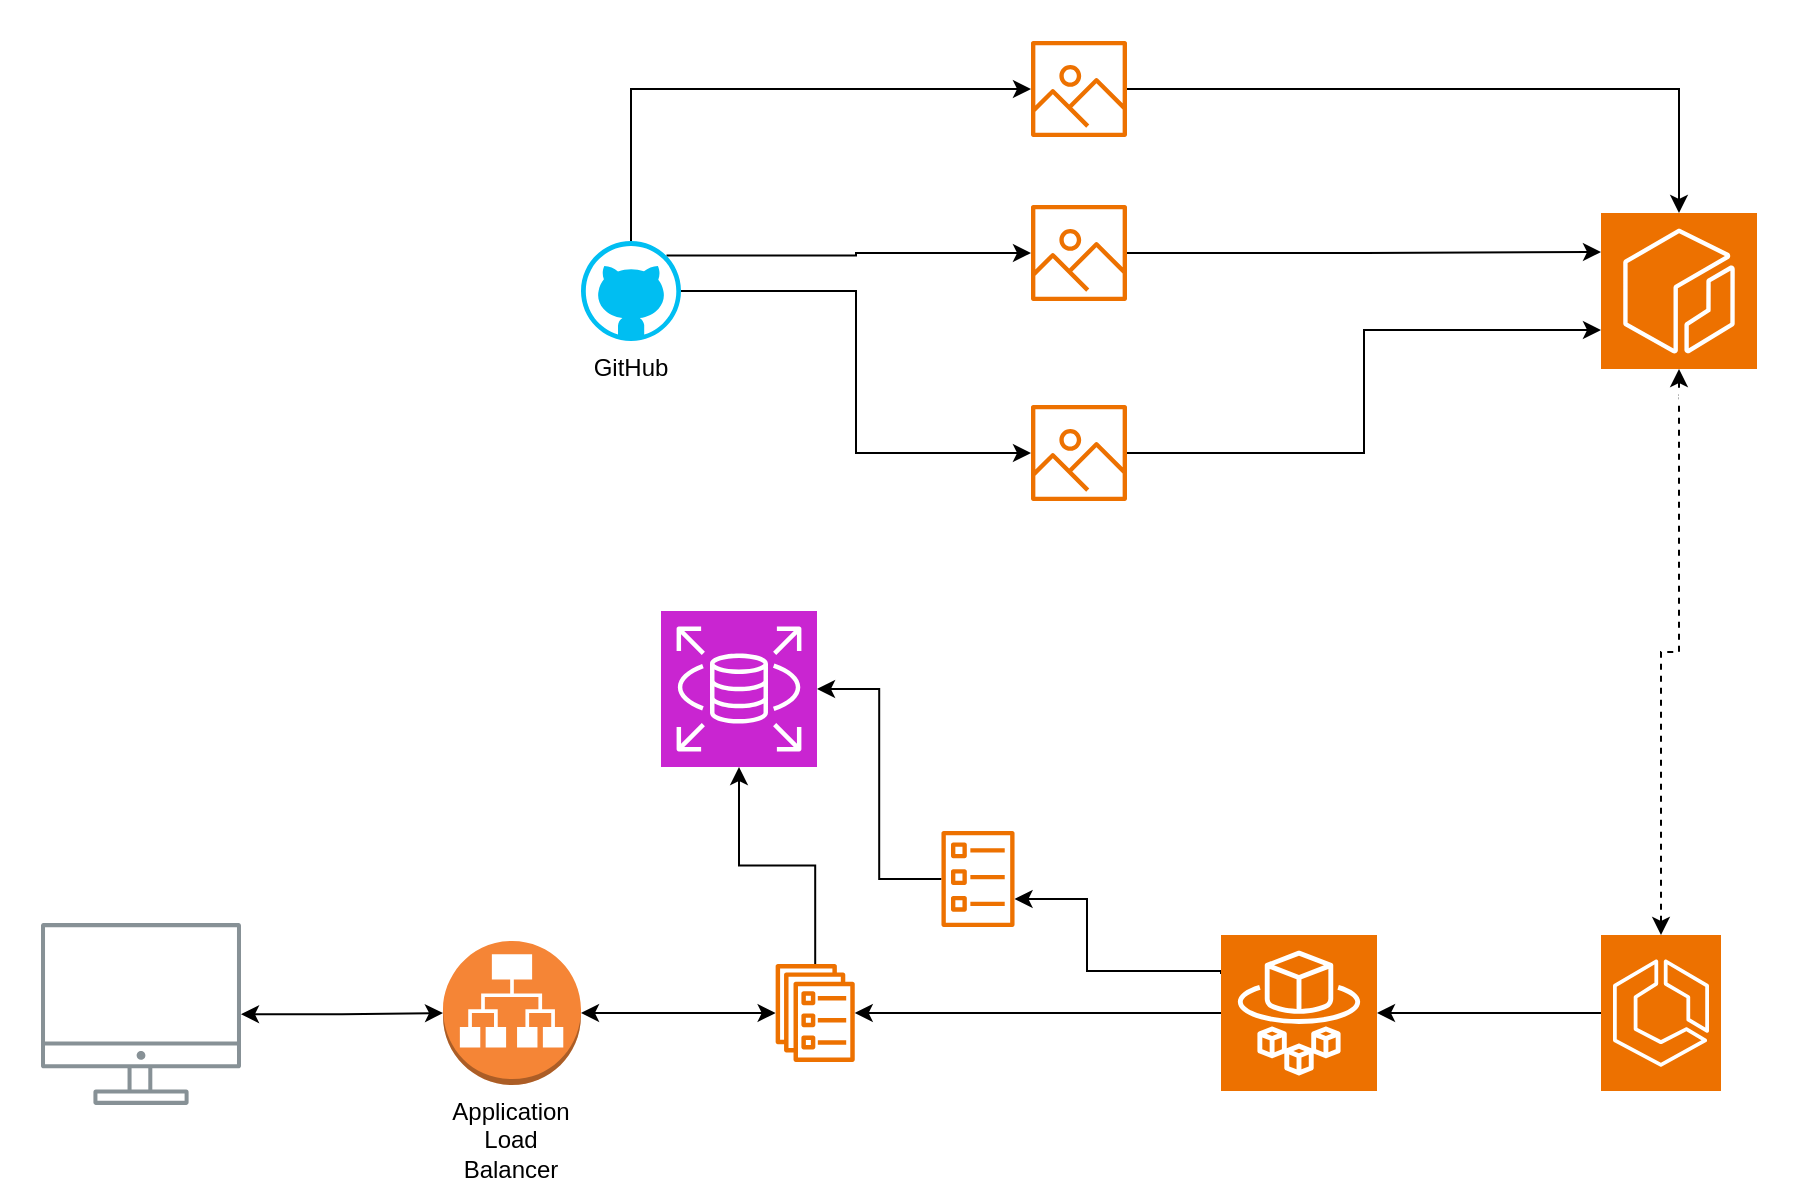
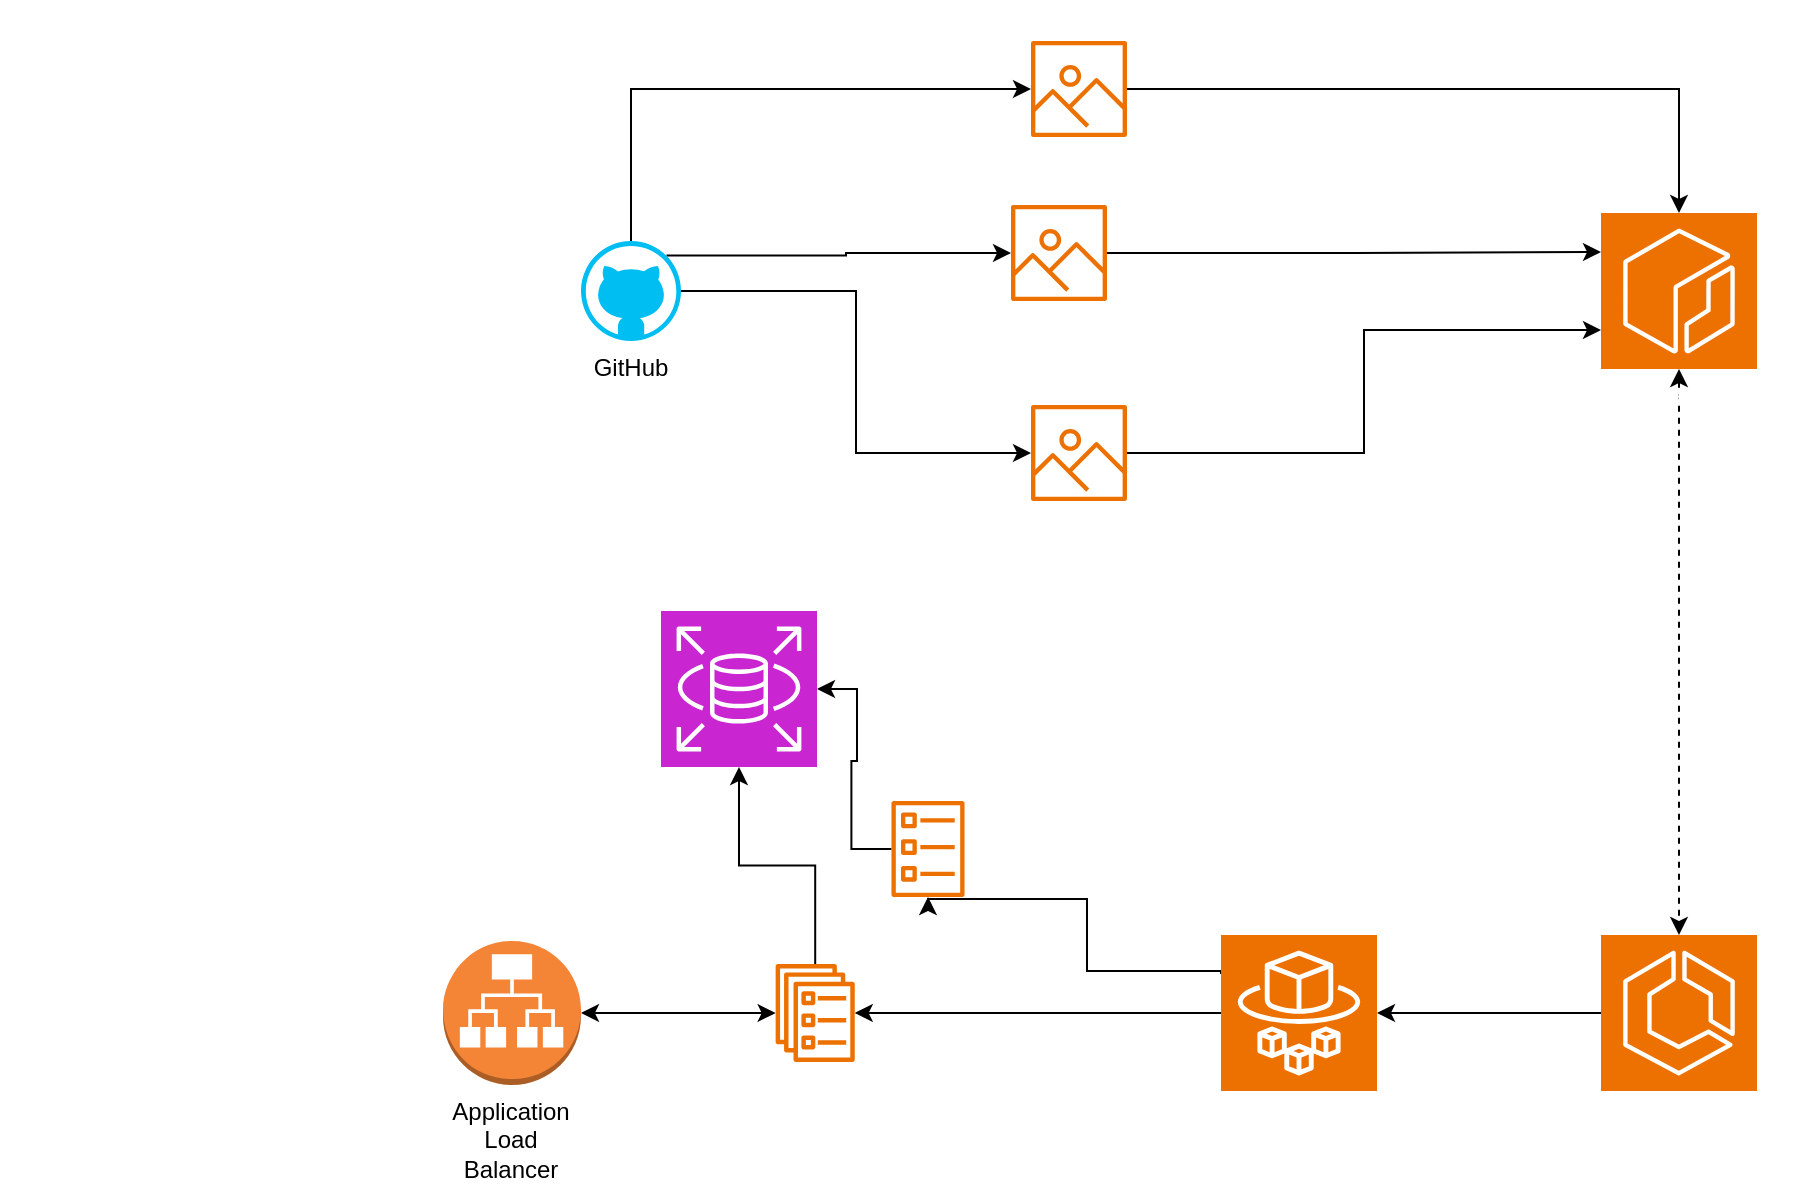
- <mxCell id="26" value="SatChecker API" style="sketch=0;outlineConnect=0;fontColor=#FFFFFF;gradientColor=none;fillColor=#ED7100;strokeColor=none;dashed=0;verticalLabelPosition=bottom;verticalAlign=top;align=center;html=1;fontSize=12;fontStyle=0;aspect=fixed;pointerEvents=1;shape=mxgraph.aws4.container_registry_image;" parent="1" vertex="1"><mxGeometry x="515" y="102" width="48" height="48" as="geometry" /></mxCell>
+ <mxCell id="26" value="SatChecker API" style="sketch=0;outlineConnect=0;fontColor=#FFFFFF;gradientColor=none;fillColor=#ED7100;strokeColor=none;dashed=0;verticalLabelPosition=bottom;verticalAlign=top;align=center;html=1;fontSize=12;fontStyle=0;aspect=fixed;pointerEvents=1;shape=mxgraph.aws4.container_registry_image;" parent="1" vertex="1"><mxGeometry x="505" y="102" width="48" height="48" as="geometry" /></mxCell>
- <mxCell id="14" value="Database update scheduled task" style="sketch=0;outlineConnect=0;fontColor=#FFFFFF;gradientColor=none;fillColor=#ED7100;strokeColor=none;dashed=0;verticalLabelPosition=top;verticalAlign=bottom;align=center;html=1;fontSize=12;fontStyle=0;aspect=fixed;pointerEvents=1;shape=mxgraph.aws4.ecs_task;whiteSpace=wrap;labelPosition=center;" parent="1" vertex="1"><mxGeometry x="470" y="415" width="37" height="48" as="geometry" /></mxCell>
+ <mxCell id="14" value="Database update scheduled task" style="sketch=0;outlineConnect=0;fontColor=#FFFFFF;gradientColor=none;fillColor=#ED7100;strokeColor=none;dashed=0;verticalLabelPosition=top;verticalAlign=bottom;align=center;html=1;fontSize=12;fontStyle=0;aspect=fixed;pointerEvents=1;shape=mxgraph.aws4.ecs_task;whiteSpace=wrap;labelPosition=center;" parent="1" vertex="1"><mxGeometry x="445" y="400" width="37" height="48" as="geometry" /></mxCell>
- <mxCell id="6" value="Amazon ECS" style="sketch=0;points=[[0,0,0],[0.25,0,0],[0.5,0,0],[0.75,0,0],[1,0,0],[0,1,0],[0.25,1,0],[0.5,1,0],[0.75,1,0],[1,1,0],[0,0.25,0],[0,0.5,0],[0,0.75,0],[1,0.25,0],[1,0.5,0],[1,0.75,0]];outlineConnect=0;fontColor=#FFFFFF;fillColor=#ED7100;strokeColor=#ffffff;dashed=0;verticalLabelPosition=bottom;verticalAlign=top;align=center;html=1;fontSize=12;fontStyle=0;aspect=fixed;shape=mxgraph.aws4.resourceIcon;resIcon=mxgraph.aws4.ecs;" parent="1" vertex="1"><mxGeometry x="800" y="467" width="60" height="78" as="geometry" /></mxCell>
+ <mxCell id="6" value="Amazon ECS" style="sketch=0;points=[[0,0,0],[0.25,0,0],[0.5,0,0],[0.75,0,0],[1,0,0],[0,1,0],[0.25,1,0],[0.5,1,0],[0.75,1,0],[1,1,0],[0,0.25,0],[0,0.5,0],[0,0.75,0],[1,0.25,0],[1,0.5,0],[1,0.75,0]];outlineConnect=0;fontColor=#FFFFFF;fillColor=#ED7100;strokeColor=#ffffff;dashed=0;verticalLabelPosition=bottom;verticalAlign=top;align=center;html=1;fontSize=12;fontStyle=0;aspect=fixed;shape=mxgraph.aws4.resourceIcon;resIcon=mxgraph.aws4.ecs;" parent="1" vertex="1"><mxGeometry x="800" y="467" width="78" height="78" as="geometry" /></mxCell>
- <mxCell id="3" value="API Endpoints" style="outlineConnect=0;gradientColor=none;fontColor=#FFFFFF;strokeColor=none;fillColor=#879196;dashed=0;verticalLabelPosition=bottom;verticalAlign=top;align=center;html=1;fontSize=12;fontStyle=0;aspect=fixed;shape=mxgraph.aws4.illustration_desktop;pointerEvents=1;labelBackgroundColor=none;" parent="1" vertex="1"><mxGeometry x="20" y="461" width="100" height="91" as="geometry" /></mxCell>
- <mxCell id="2" style="edgeStyle=orthogonalEdgeStyle;rounded=0;orthogonalLoop=1;jettySize=auto;html=1;entryX=0;entryY=0.5;entryDx=0;entryDy=0;entryPerimeter=0;startArrow=classic;startFill=1;" parent="1" source="3" target="4" edge="1"><mxGeometry relative="1" as="geometry" /></mxCell>
